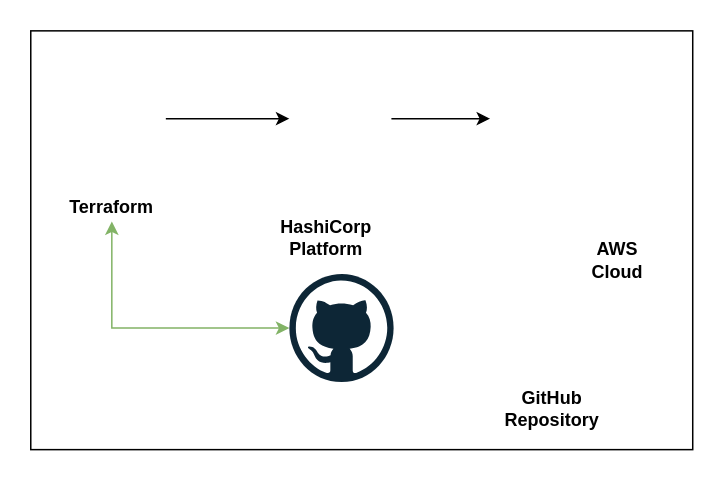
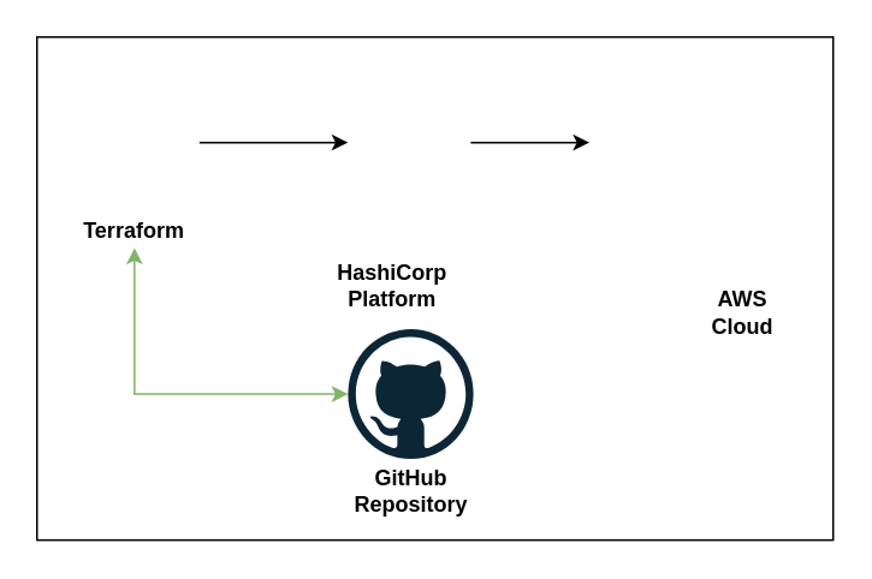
- <mxCell id="10" value="&lt;b&gt;Terraform&lt;/b&gt;" style="text;html=1;align=center;verticalAlign=middle;whiteSpace=wrap;rounded=0;" parent="1" vertex="1"><mxGeometry x="38" y="129" width="72" height="18" as="geometry" /></mxCell>
+ <mxCell id="10" value="&lt;b&gt;Terraform&lt;/b&gt;" style="text;html=1;align=center;verticalAlign=middle;whiteSpace=wrap;rounded=0;" parent="1" vertex="1"><mxGeometry x="38" y="119" width="72" height="18" as="geometry" /></mxCell>
- <mxCell id="13" value="&lt;b&gt;GitHub Repository&lt;/b&gt;" style="text;html=1;align=center;verticalAlign=middle;whiteSpace=wrap;rounded=0;" parent="1" vertex="1"><mxGeometry x="326.5" y="254" width="81" height="36" as="geometry" /></mxCell>
+ <mxCell id="13" value="&lt;b&gt;GitHub Repository&lt;/b&gt;" style="text;html=1;align=center;verticalAlign=middle;whiteSpace=wrap;rounded=0;" parent="1" vertex="1"><mxGeometry x="186.5" y="254" width="81" height="36" as="geometry" /></mxCell>
